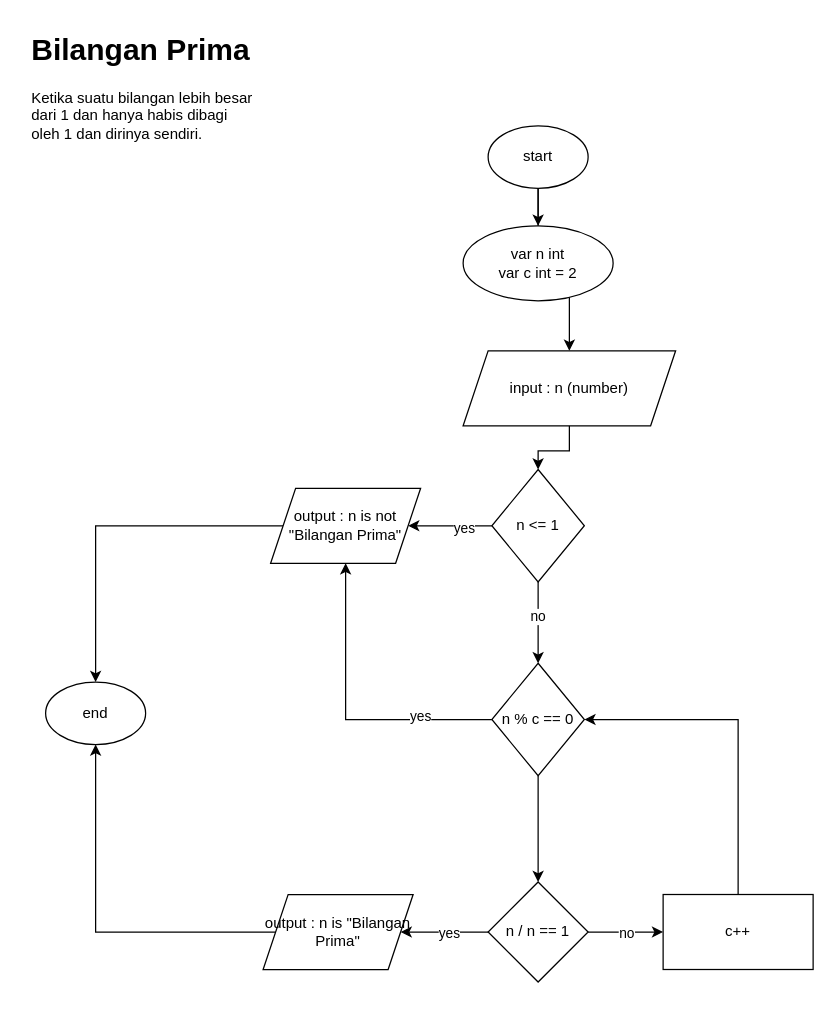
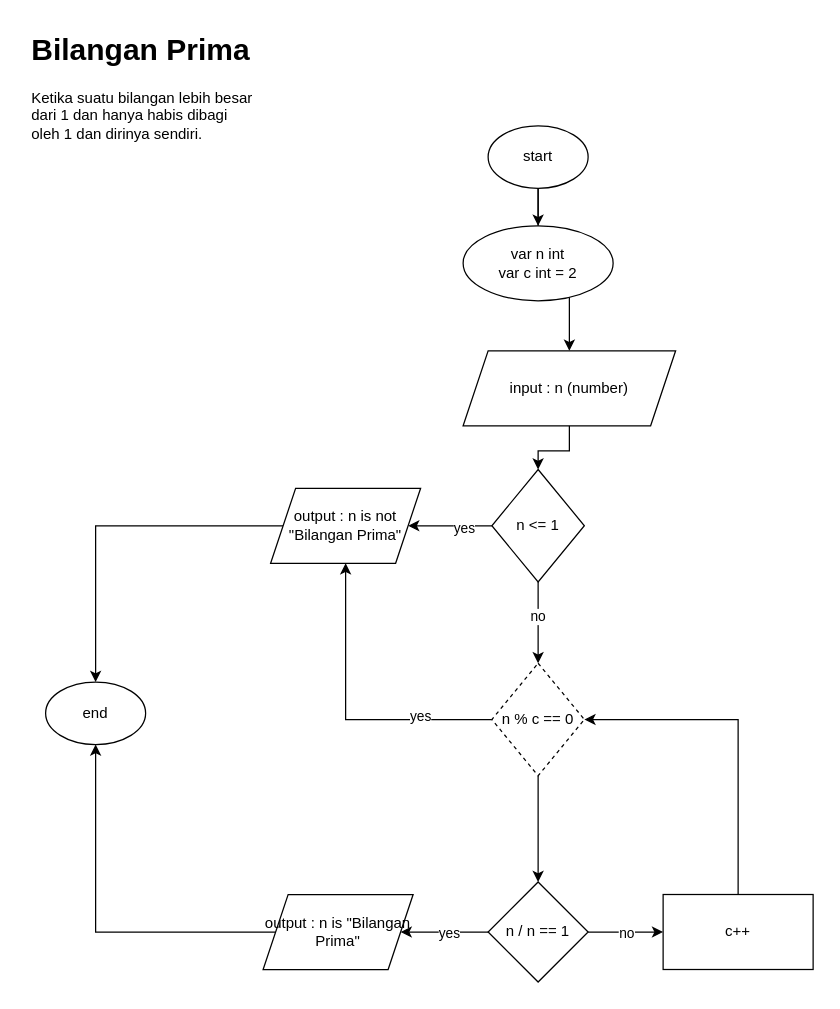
- <mxCell id="18" value="n % c == 0" style="rhombus;whiteSpace=wrap;html=1;" vertex="1" parent="1"><mxGeometry x="393" y="530" width="74" height="90" as="geometry" /></mxCell>
+ <mxCell id="18" value="n % c == 0" style="rhombus;whiteSpace=wrap;html=1;dashed=1;" vertex="1" parent="1"><mxGeometry x="393" y="530" width="74" height="90" as="geometry" /></mxCell>
